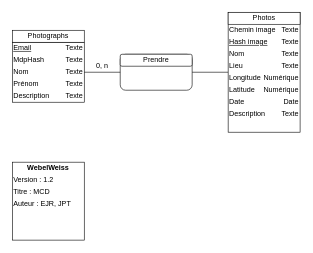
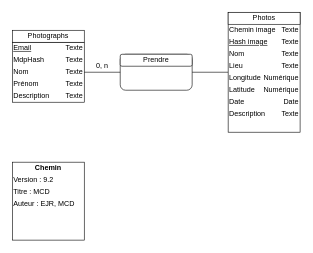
- <mxCell id="22" value="&lt;b&gt;WebelWeiss&lt;/b&gt;" style="text;html=1;strokeColor=none;fillColor=none;align=center;verticalAlign=middle;whiteSpace=wrap;rounded=0;" parent="1" vertex="1"><mxGeometry x="20" y="270" width="120" height="20" as="geometry" /></mxCell>
+ <mxCell id="22" value="&lt;b&gt;Chemin&lt;/b&gt;" style="text;html=1;strokeColor=none;fillColor=none;align=center;verticalAlign=middle;whiteSpace=wrap;rounded=0;" parent="1" vertex="1"><mxGeometry x="20" y="270" width="120" height="20" as="geometry" /></mxCell>
- <mxCell id="23" value="Version : 1.2" style="text;html=1;strokeColor=none;fillColor=none;align=left;verticalAlign=middle;whiteSpace=wrap;rounded=0;" parent="1" vertex="1"><mxGeometry x="20" y="290" width="120" height="20" as="geometry" /></mxCell>
+ <mxCell id="23" value="Version : 9.2" style="text;html=1;strokeColor=none;fillColor=none;align=left;verticalAlign=middle;whiteSpace=wrap;rounded=0;" parent="1" vertex="1"><mxGeometry x="20" y="290" width="120" height="20" as="geometry" /></mxCell>
- <mxCell id="25" value="Auteur : EJR, JPT" style="text;html=1;strokeColor=none;fillColor=none;align=left;verticalAlign=middle;whiteSpace=wrap;rounded=0;" parent="1" vertex="1"><mxGeometry x="20" y="330" width="120" height="20" as="geometry" /></mxCell>
+ <mxCell id="25" value="Auteur : EJR, MCD" style="text;html=1;strokeColor=none;fillColor=none;align=left;verticalAlign=middle;whiteSpace=wrap;rounded=0;" parent="1" vertex="1"><mxGeometry x="20" y="330" width="120" height="20" as="geometry" /></mxCell>
